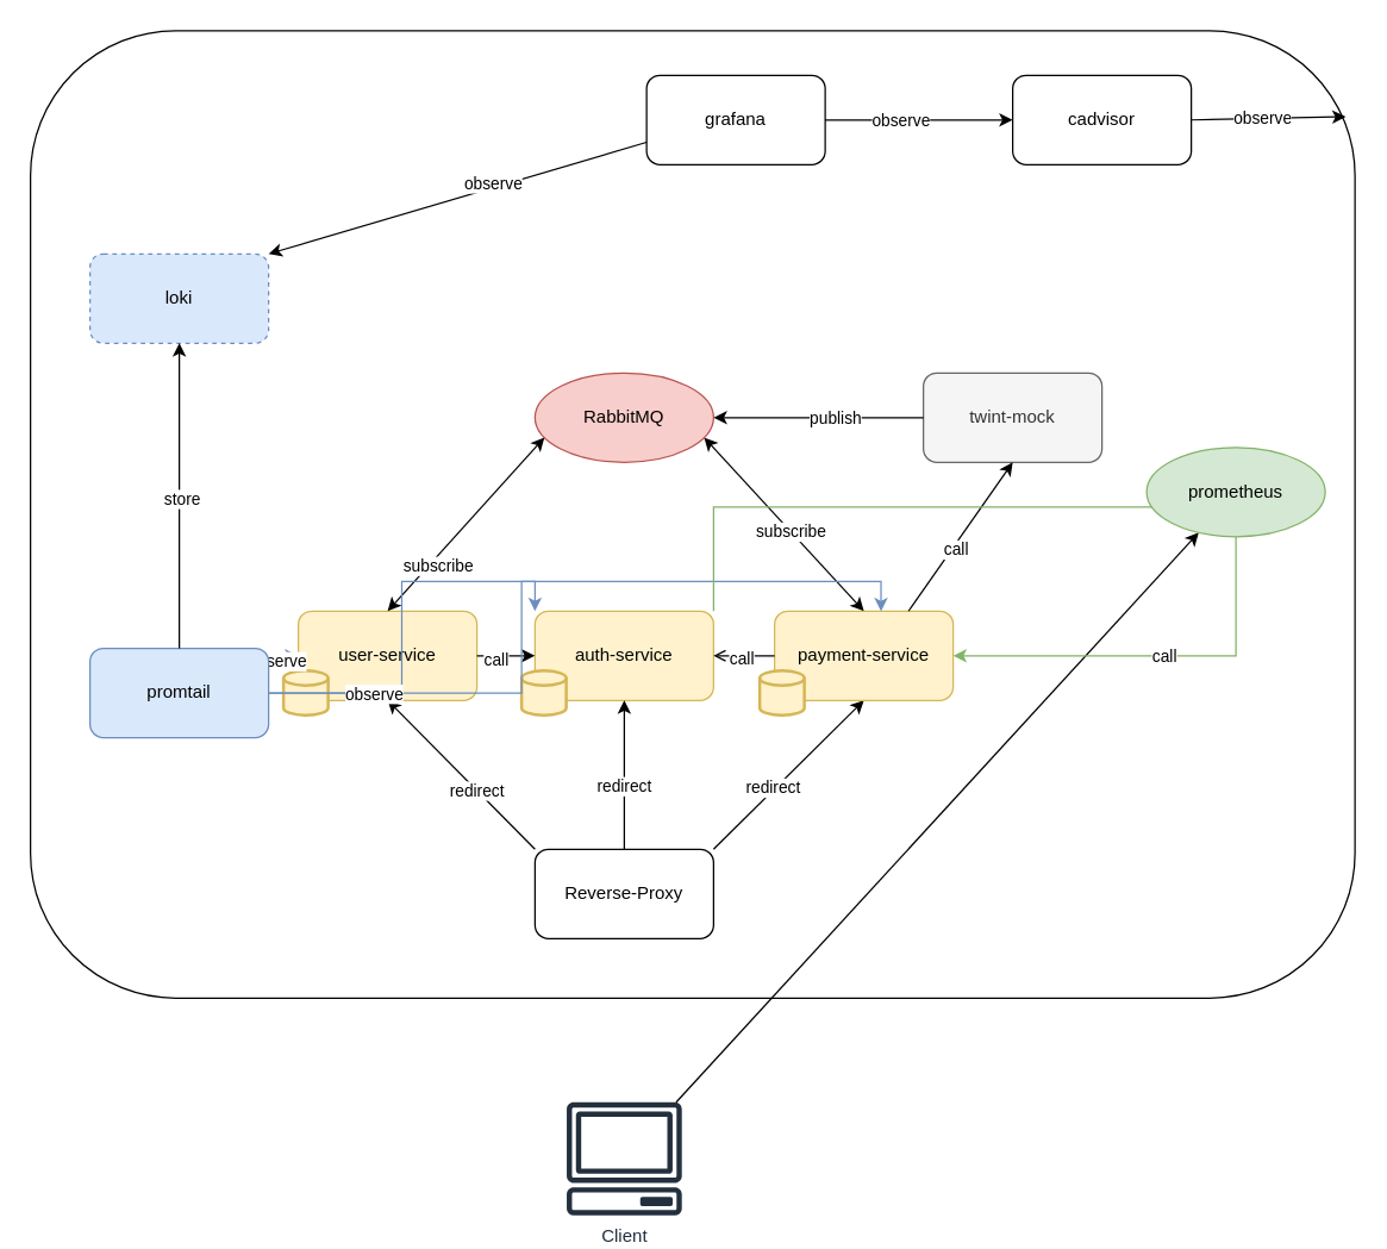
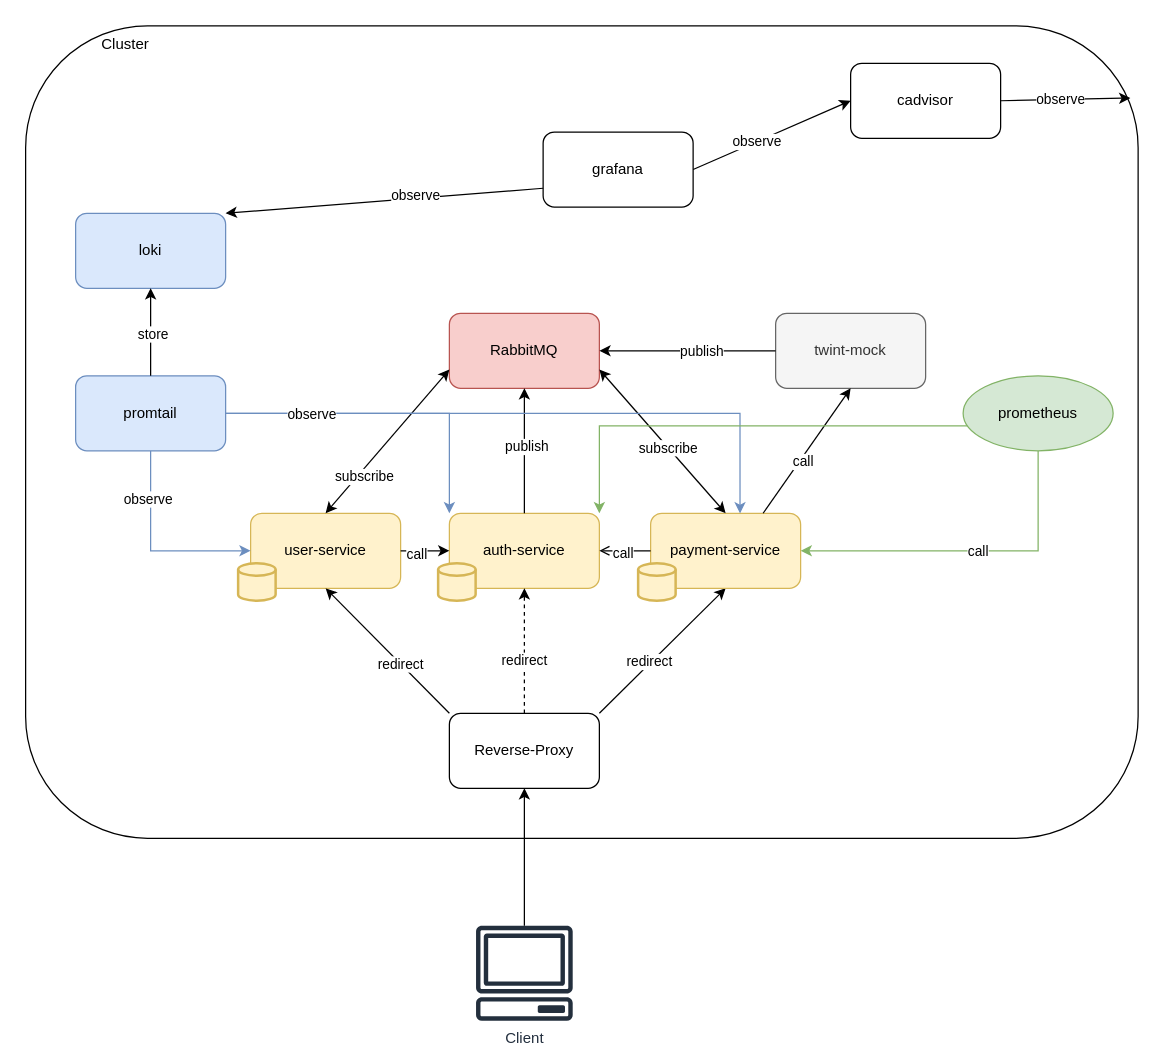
+ <mxCell id="55" value="Cluster" style="text;html=1;align=center;verticalAlign=middle;whiteSpace=wrap;rounded=0;" vertex="1" parent="1"><mxGeometry x="70" y="20" width="60" height="30" as="geometry" /></mxCell>
- <mxCell id="47" value="grafana" style="rounded=1;whiteSpace=wrap;html=1;" vertex="1" parent="1"><mxGeometry x="434" y="50" width="120" height="60" as="geometry" /></mxCell>
+ <mxCell id="47" value="grafana" style="rounded=1;whiteSpace=wrap;html=1;" vertex="1" parent="1"><mxGeometry x="434" y="105" width="120" height="60" as="geometry" /></mxCell>
- <mxCell id="40" value="loki" style="rounded=1;whiteSpace=wrap;html=1;fillColor=#dae8fc;strokeColor=#6c8ebf;dashed=1;" vertex="1" parent="1"><mxGeometry x="60" y="170" width="120" height="60" as="geometry" /></mxCell>
+ <mxCell id="40" value="loki" style="rounded=1;whiteSpace=wrap;html=1;fillColor=#dae8fc;strokeColor=#6c8ebf;" vertex="1" parent="1"><mxGeometry x="60" y="170" width="120" height="60" as="geometry" /></mxCell>
- <mxCell id="15" value="RabbitMQ" style="ellipse;whiteSpace=wrap;html=1;fillColor=#f8cecc;strokeColor=#b85450;" vertex="1" parent="1"><mxGeometry x="359" y="250" width="120" height="60" as="geometry" /></mxCell>
+ <mxCell id="15" value="RabbitMQ" style="rounded=1;whiteSpace=wrap;html=1;fillColor=#f8cecc;strokeColor=#b85450;" vertex="1" parent="1"><mxGeometry x="359" y="250" width="120" height="60" as="geometry" /></mxCell>
+ <mxCell id="16" value="" style="endArrow=classic;html=1;rounded=0;exitX=0.5;exitY=0;exitDx=0;exitDy=0;entryX=0.5;entryY=1;entryDx=0;entryDy=0;" edge="1" parent="1" source="6" target="15"><mxGeometry width="50" height="50" relative="1" as="geometry"><mxPoint x="430" y="400" as="sourcePoint" /><mxPoint x="480" y="350" as="targetPoint" /></mxGeometry></mxCell>
+ <mxCell id="17" value="publish" style="edgeLabel;html=1;align=center;verticalAlign=middle;resizable=0;points=[];" vertex="1" connectable="0" parent="16"><mxGeometry x="0.071" y="-1" relative="1" as="geometry"><mxPoint as="offset" /></mxGeometry></mxCell>
- <mxCell id="45" style="edgeStyle=orthogonalEdgeStyle;rounded=0;orthogonalLoop=1;jettySize=auto;html=1;entryX=1;entryY=0;entryDx=0;entryDy=0;fillColor=#d5e8d4;strokeColor=#82b366;endArrow=none;" edge="1" parent="1" source="46" target="6"><mxGeometry relative="1" as="geometry"><Array as="points"><mxPoint x="479" y="340" /></Array></mxGeometry></mxCell>
+ <mxCell id="45" style="edgeStyle=orthogonalEdgeStyle;rounded=0;orthogonalLoop=1;jettySize=auto;html=1;entryX=1;entryY=0;entryDx=0;entryDy=0;fillColor=#d5e8d4;strokeColor=#82b366;" edge="1" parent="1" source="46" target="6"><mxGeometry relative="1" as="geometry"><Array as="points"><mxPoint x="479" y="340" /></Array></mxGeometry></mxCell>
- <mxCell id="37" value="promtail" style="rounded=1;whiteSpace=wrap;html=1;fillColor=#dae8fc;strokeColor=#6c8ebf;" vertex="1" parent="1"><mxGeometry x="60" y="435" width="120" height="60" as="geometry" /></mxCell>
+ <mxCell id="37" value="promtail" style="rounded=1;whiteSpace=wrap;html=1;fillColor=#dae8fc;strokeColor=#6c8ebf;" vertex="1" parent="1"><mxGeometry x="60" y="300" width="120" height="60" as="geometry" /></mxCell>
- <mxCell id="7" value="" style="endArrow=classic;html=1;rounded=0;entryX=0.5;entryY=1;entryDx=0;entryDy=0;" edge="1" parent="1" source="4" target="6"><mxGeometry width="50" height="50" relative="1" as="geometry"><mxPoint x="180" y="540" as="sourcePoint" /><mxPoint x="230" y="490" as="targetPoint" /></mxGeometry></mxCell>
+ <mxCell id="7" value="" style="endArrow=classic;html=1;rounded=0;entryX=0.5;entryY=1;entryDx=0;entryDy=0;dashed=1;" edge="1" parent="1" source="4" target="6"><mxGeometry width="50" height="50" relative="1" as="geometry"><mxPoint x="180" y="540" as="sourcePoint" /><mxPoint x="230" y="490" as="targetPoint" /></mxGeometry></mxCell>
- <mxCell id="5" value="" style="endArrow=classic;html=1;rounded=0;" edge="1" parent="1" source="3" target="46"><mxGeometry width="50" height="50" relative="1" as="geometry"><mxPoint x="360" y="740" as="sourcePoint" /><mxPoint x="410" y="690" as="targetPoint" /></mxGeometry></mxCell>
+ <mxCell id="5" value="" style="endArrow=classic;html=1;rounded=0;entryX=0.5;entryY=1;entryDx=0;entryDy=0;" edge="1" parent="1" source="3" target="4"><mxGeometry width="50" height="50" relative="1" as="geometry"><mxPoint x="360" y="740" as="sourcePoint" /><mxPoint x="410" y="690" as="targetPoint" /></mxGeometry></mxCell>
